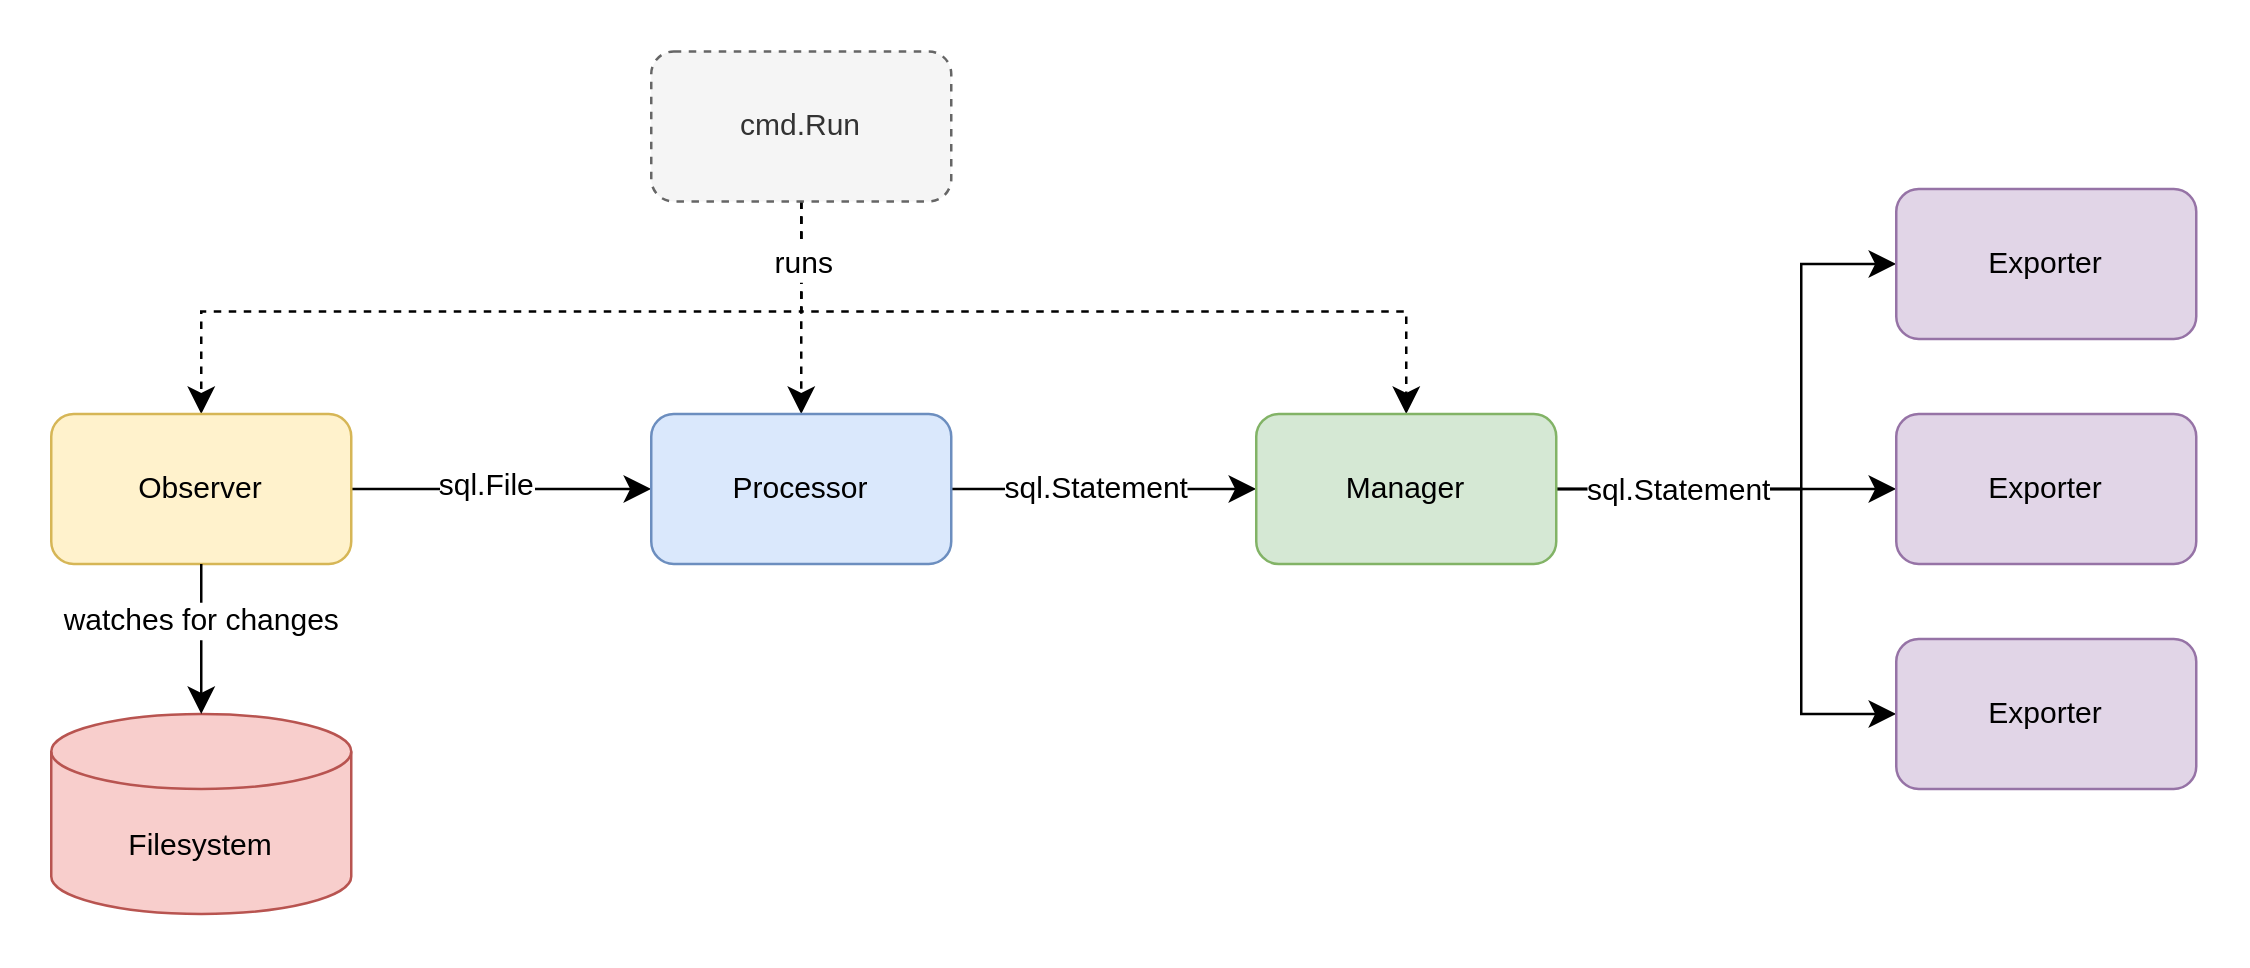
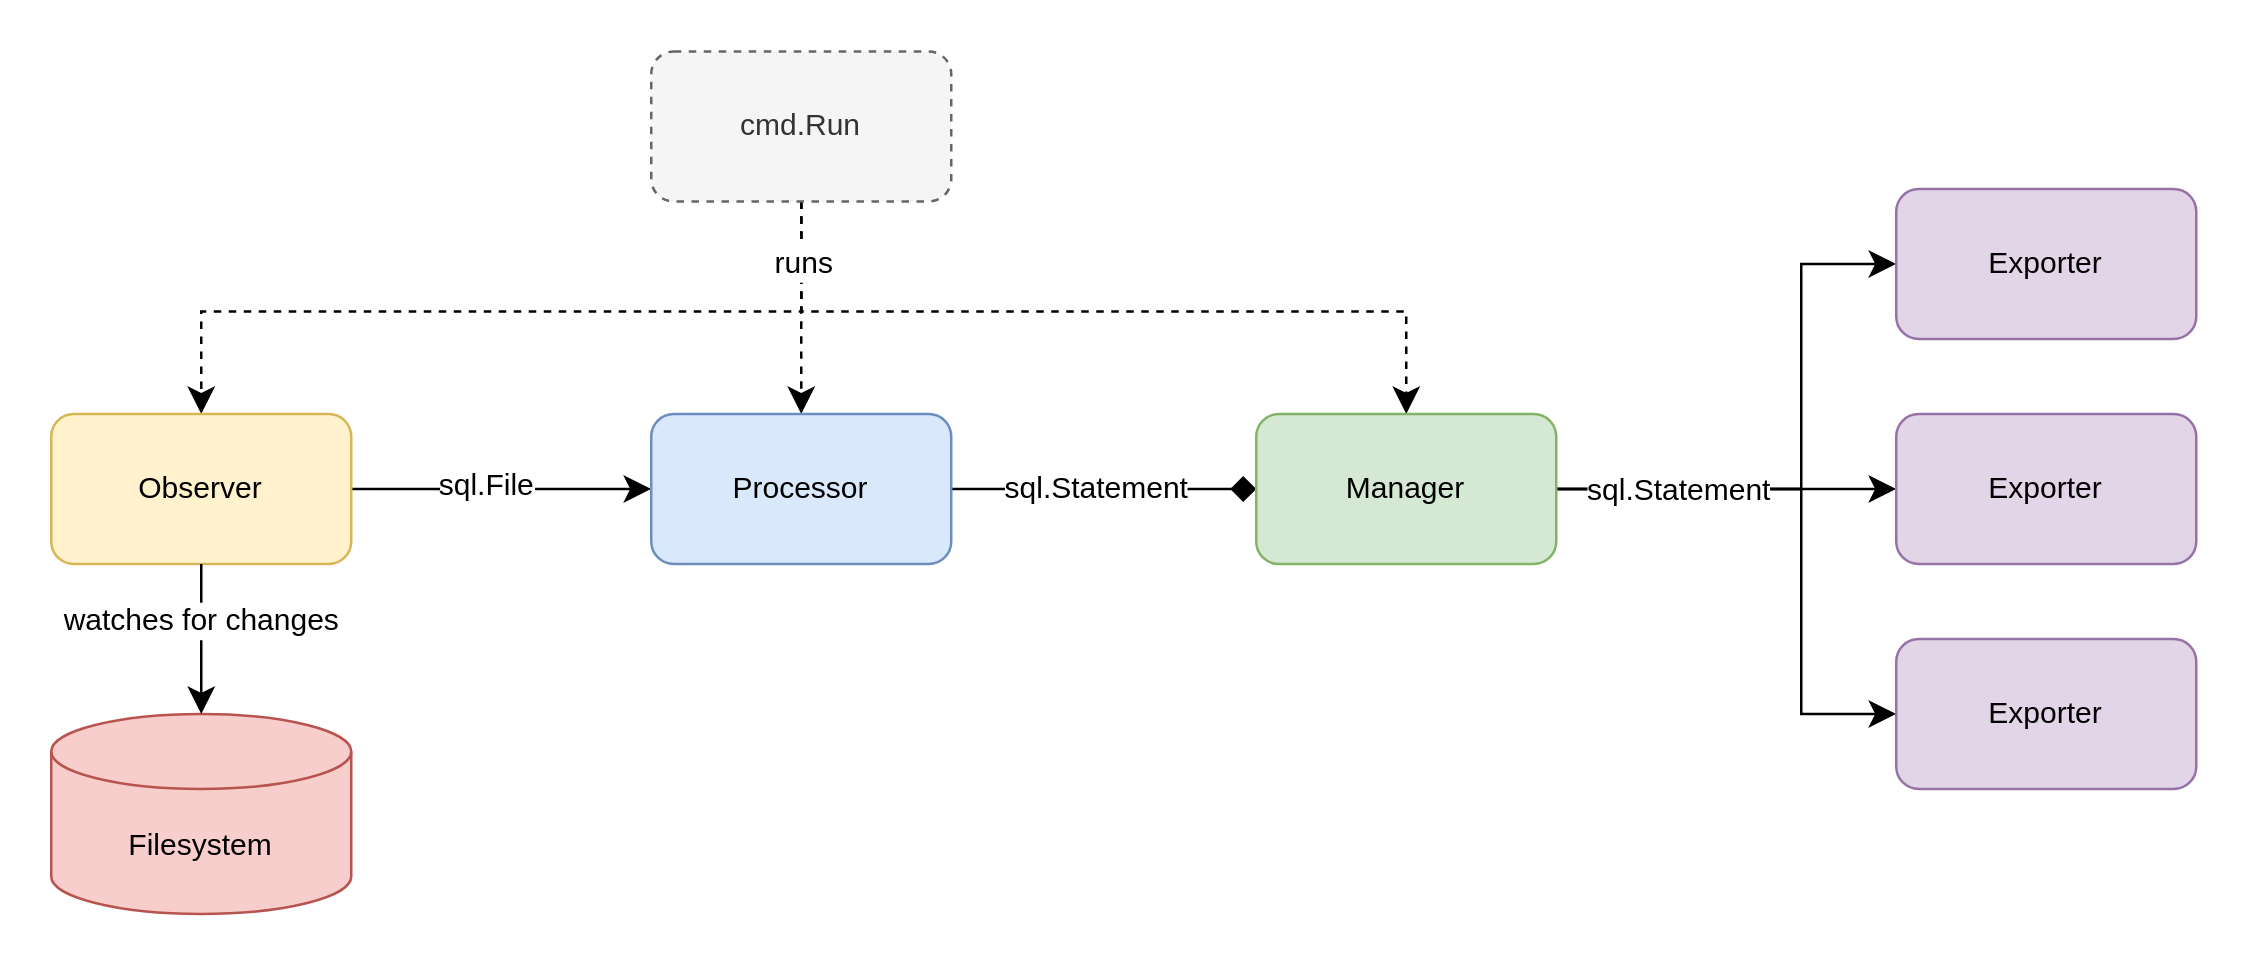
- <mxCell id="10" style="edgeStyle=none;curved=1;rounded=0;orthogonalLoop=1;jettySize=auto;html=1;exitX=1;exitY=0.5;exitDx=0;exitDy=0;entryX=0;entryY=0.5;entryDx=0;entryDy=0;fontSize=12;startSize=8;endSize=8;" parent="1" source="12" target="16" edge="1"><mxGeometry relative="1" as="geometry" /></mxCell>
+ <mxCell id="10" style="edgeStyle=none;curved=1;rounded=0;orthogonalLoop=1;jettySize=auto;html=1;exitX=1;exitY=0.5;exitDx=0;exitDy=0;entryX=0;entryY=0.5;entryDx=0;entryDy=0;fontSize=12;startSize=8;endSize=8;endArrow=diamond;" parent="1" source="12" target="16" edge="1"><mxGeometry relative="1" as="geometry" /></mxCell>
